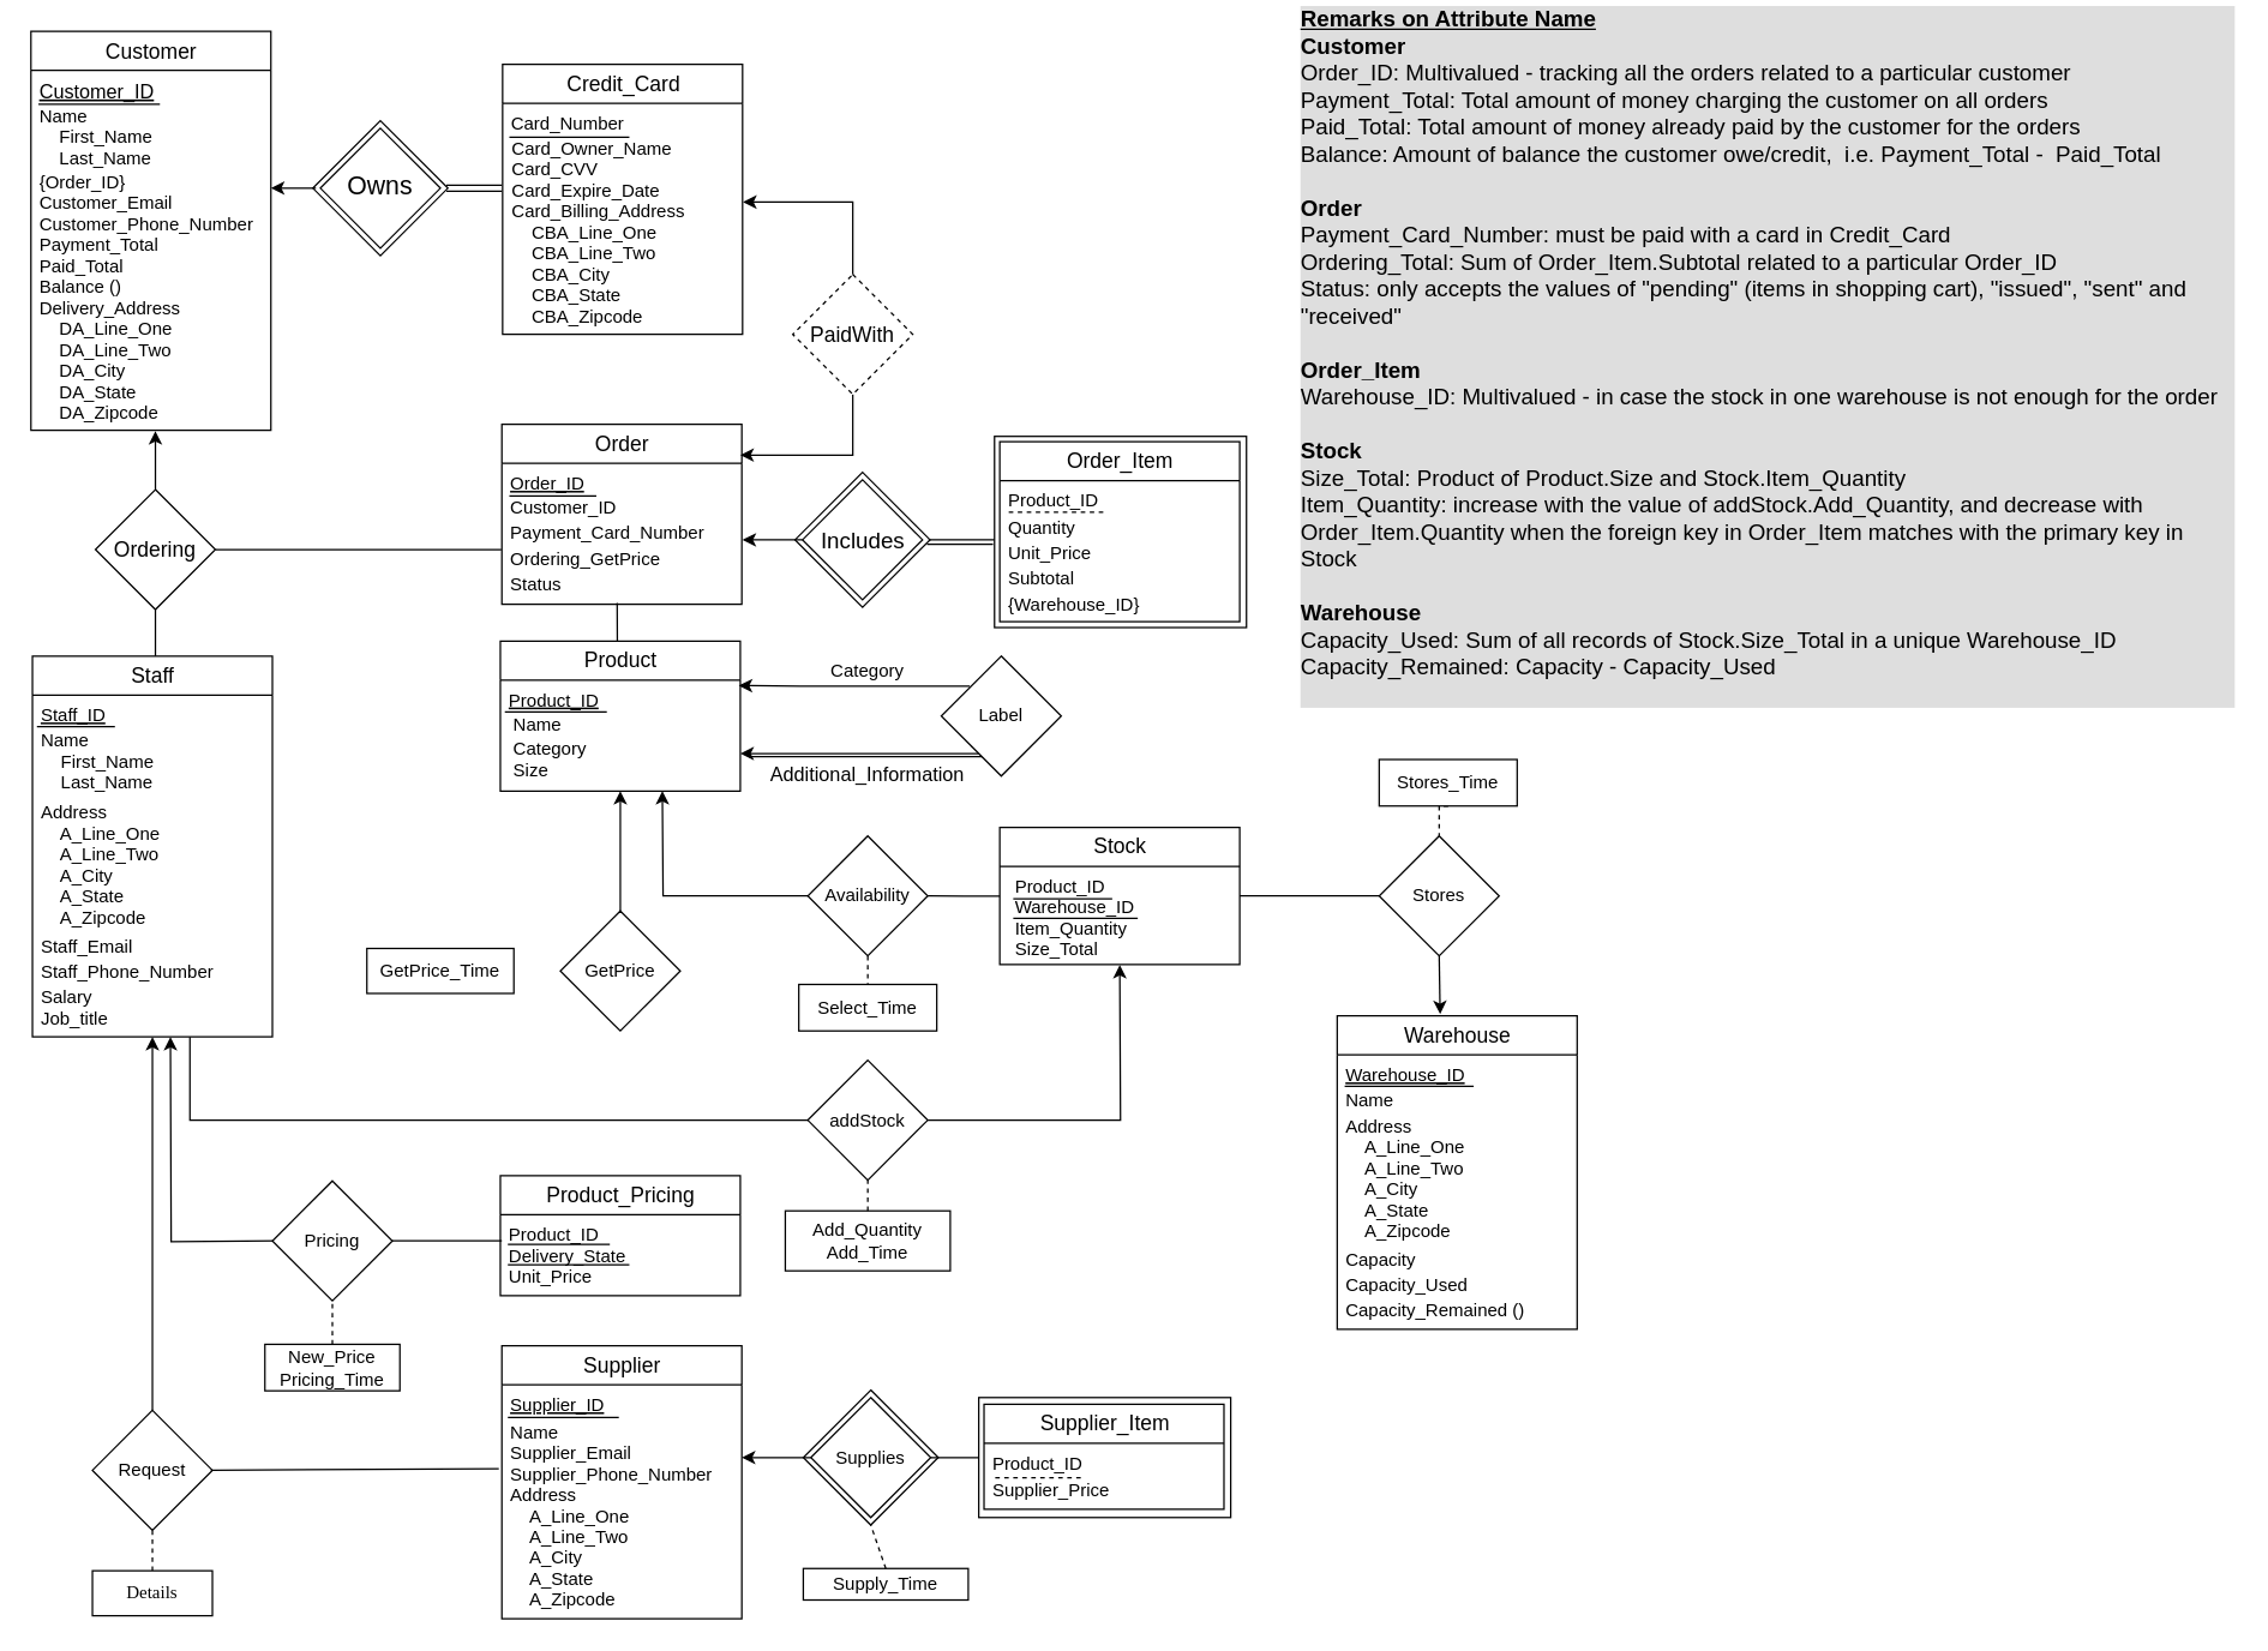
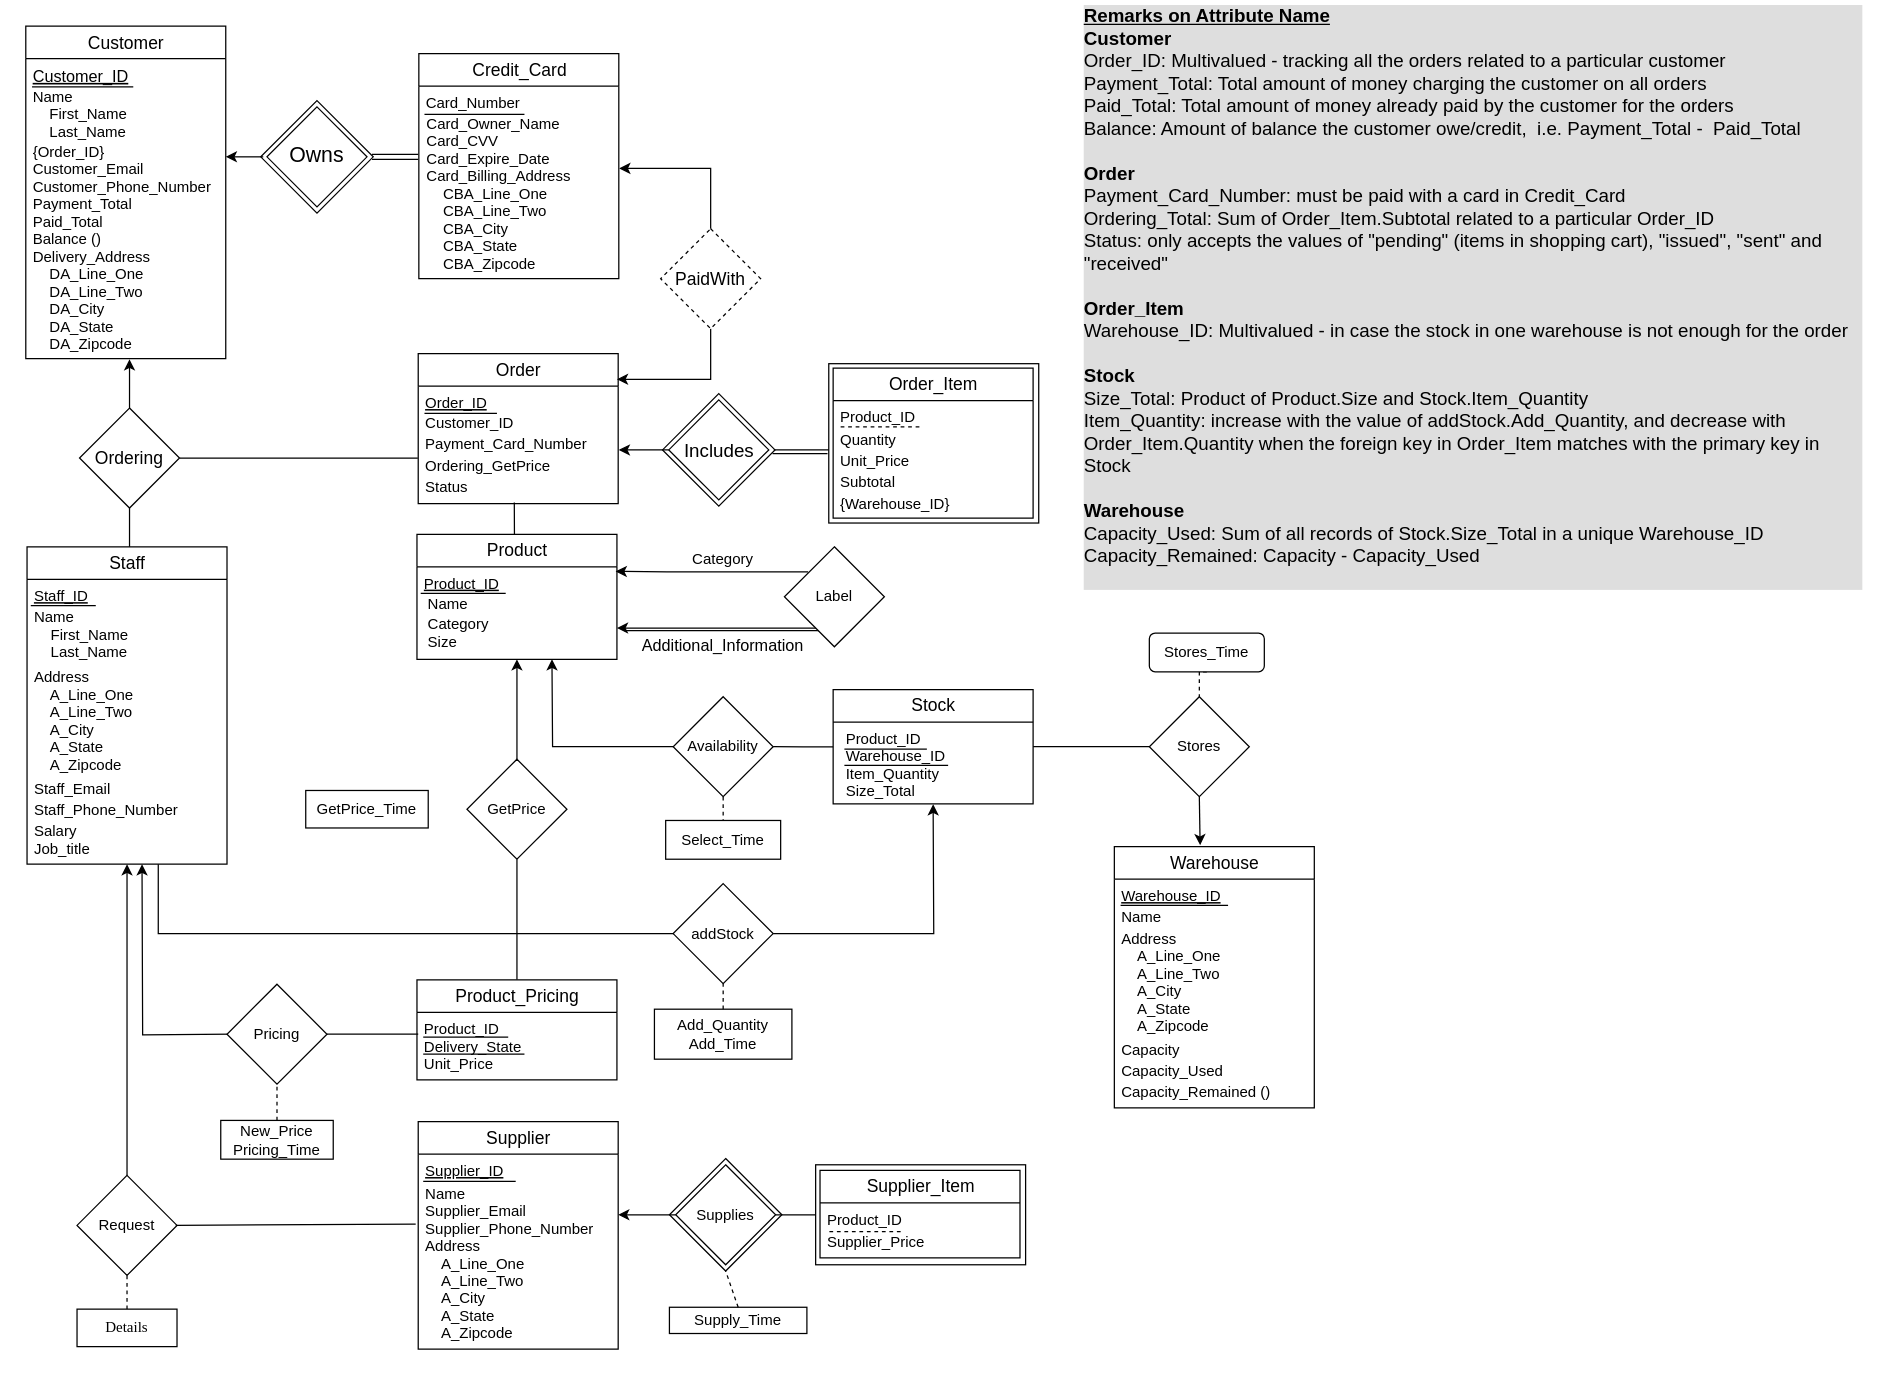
- <mxCell id="113" value="Stores_Time" style="rounded=0;whiteSpace=wrap;html=1;" parent="1" vertex="1"><mxGeometry x="919" y="506" width="92" height="31" as="geometry" /></mxCell>
+ <mxCell id="113" value="Stores_Time" style="whiteSpace=wrap;html=1;rounded=1;" parent="1" vertex="1"><mxGeometry x="919" y="506" width="92" height="31" as="geometry" /></mxCell>
+ <mxCell id="59" style="edgeStyle=orthogonalEdgeStyle;rounded=0;orthogonalLoop=1;jettySize=auto;html=1;exitX=0.5;exitY=0;exitDx=0;exitDy=0;entryX=0.5;entryY=1;entryDx=0;entryDy=0;startArrow=none;startFill=0;endArrow=none;endFill=0;fontSize=13;fontColor=#000000;" parent="1" source="92" target="58" edge="1"><mxGeometry relative="1" as="geometry" /></mxCell>
